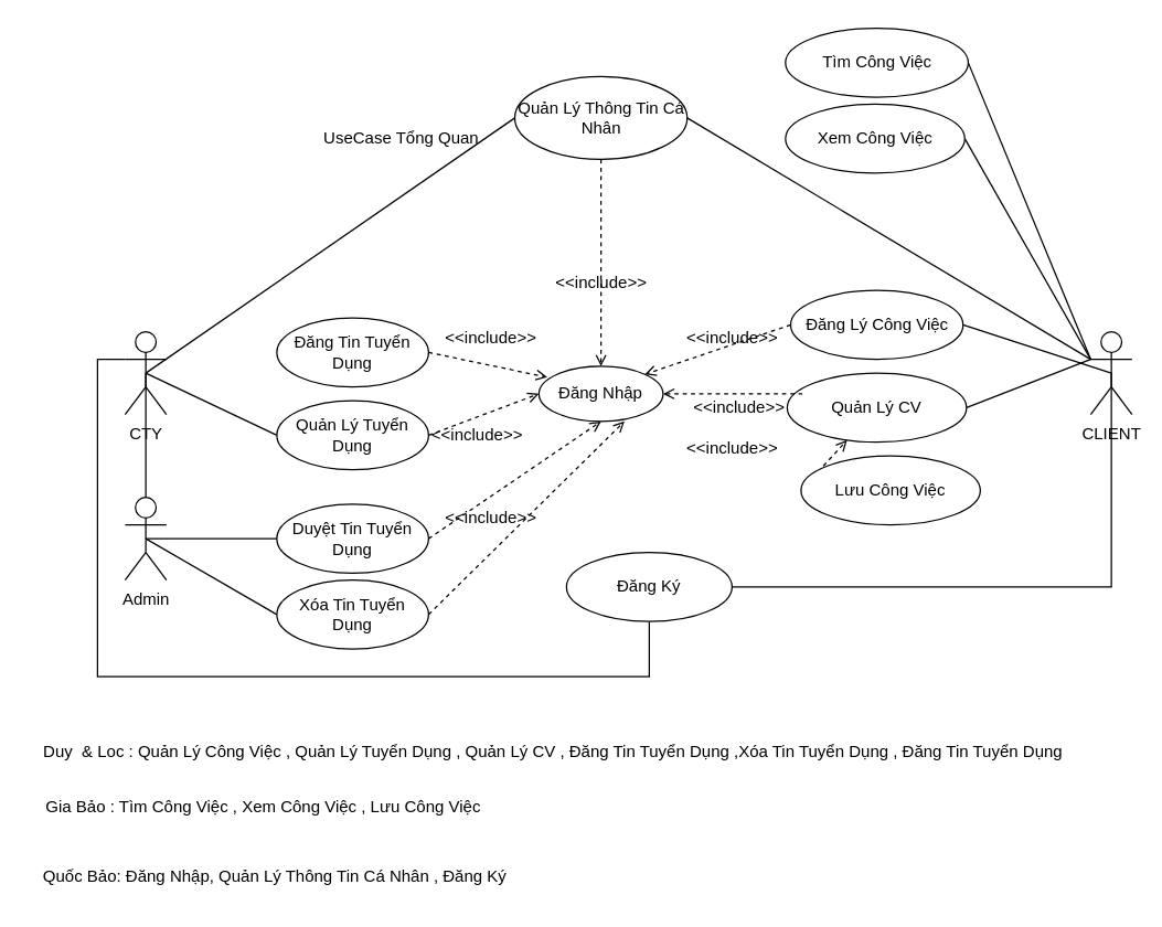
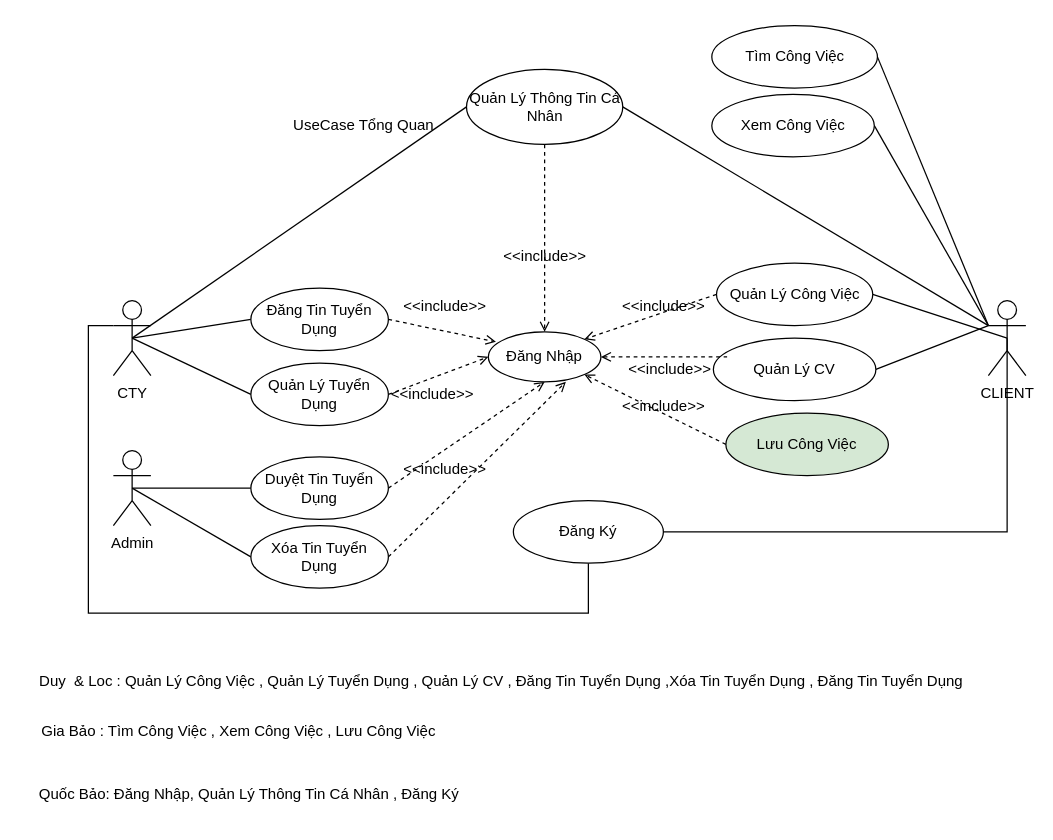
- <mxCell id="21" value="Đăng Lý Công Việc" style="ellipse;whiteSpace=wrap;html=1;" parent="1" vertex="1"><mxGeometry x="572.5" y="210" width="125" height="50" as="geometry" /></mxCell>
+ <mxCell id="21" value="Quản Lý Công Việc" style="ellipse;whiteSpace=wrap;html=1;" parent="1" vertex="1"><mxGeometry x="572.5" y="210" width="125" height="50" as="geometry" /></mxCell>
- <mxCell id="2" style="edgeStyle=none;rounded=0;orthogonalLoop=1;jettySize=auto;html=1;exitX=0.5;exitY=0.5;exitDx=0;exitDy=0;exitPerimeter=0;endArrow=none;endFill=0;" parent="1" source="6" target="41" edge="1"><mxGeometry relative="1" as="geometry" /></mxCell>
+ <mxCell id="2" style="edgeStyle=none;rounded=0;orthogonalLoop=1;jettySize=auto;html=1;exitX=0.5;exitY=0.5;exitDx=0;exitDy=0;exitPerimeter=0;entryX=0;entryY=0.5;entryDx=0;entryDy=0;endArrow=none;endFill=0;" parent="1" source="6" target="15" edge="1"><mxGeometry relative="1" as="geometry" /></mxCell>
- <mxCell id="29" style="edgeStyle=none;rounded=0;orthogonalLoop=1;jettySize=auto;html=1;exitX=0;exitY=0.5;exitDx=0;exitDy=0;startArrow=none;startFill=0;endArrow=open;endFill=0;dashed=1;" parent="1" source="30" target="28" edge="1"><mxGeometry relative="1" as="geometry" /></mxCell>
+ <mxCell id="29" style="edgeStyle=none;rounded=0;orthogonalLoop=1;jettySize=auto;html=1;exitX=0;exitY=0.5;exitDx=0;exitDy=0;entryX=1;entryY=1;entryDx=0;entryDy=0;startArrow=none;startFill=0;endArrow=open;endFill=0;dashed=1;" parent="1" source="30" target="13" edge="1"><mxGeometry relative="1" as="geometry" /></mxCell>
- <mxCell id="30" value="Lưu Công Việc" style="ellipse;whiteSpace=wrap;html=1;" parent="1" vertex="1"><mxGeometry x="580" y="330" width="130" height="50" as="geometry" /></mxCell>
+ <mxCell id="30" value="Lưu Công Việc" style="ellipse;whiteSpace=wrap;html=1;fillColor=#d5e8d4;" parent="1" vertex="1"><mxGeometry x="580" y="330" width="130" height="50" as="geometry" /></mxCell>
